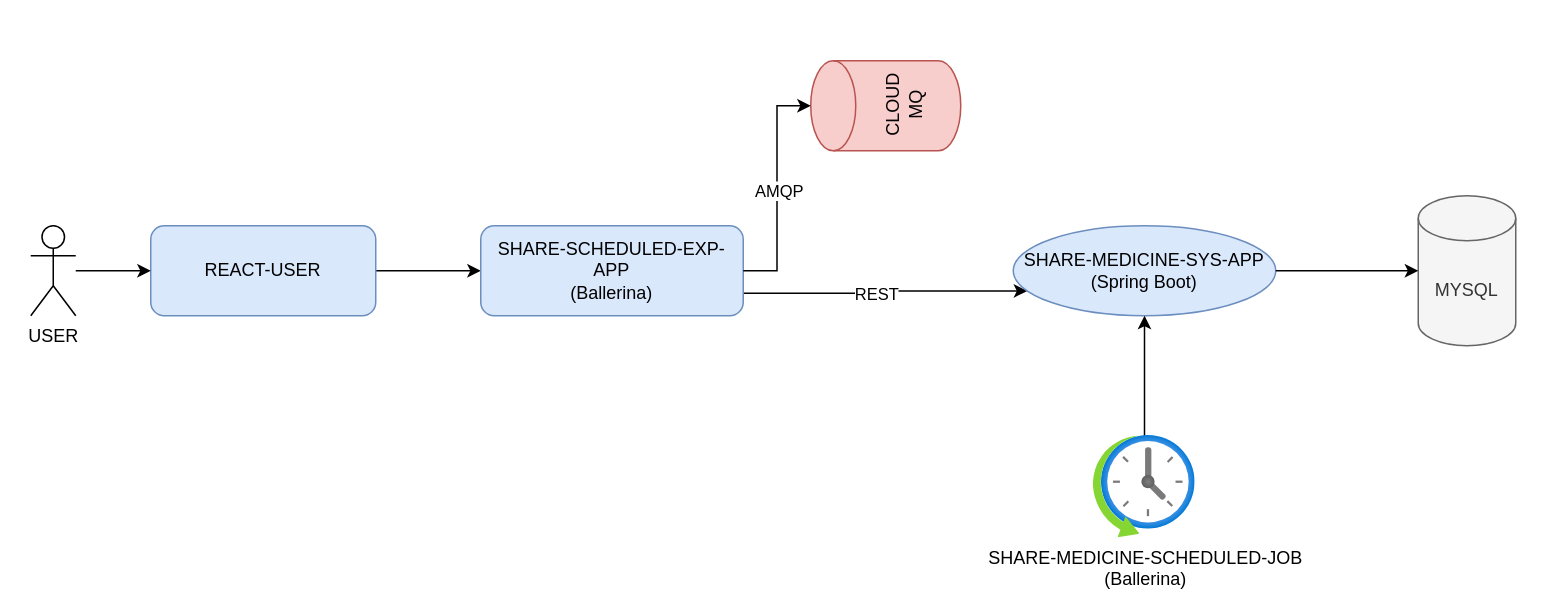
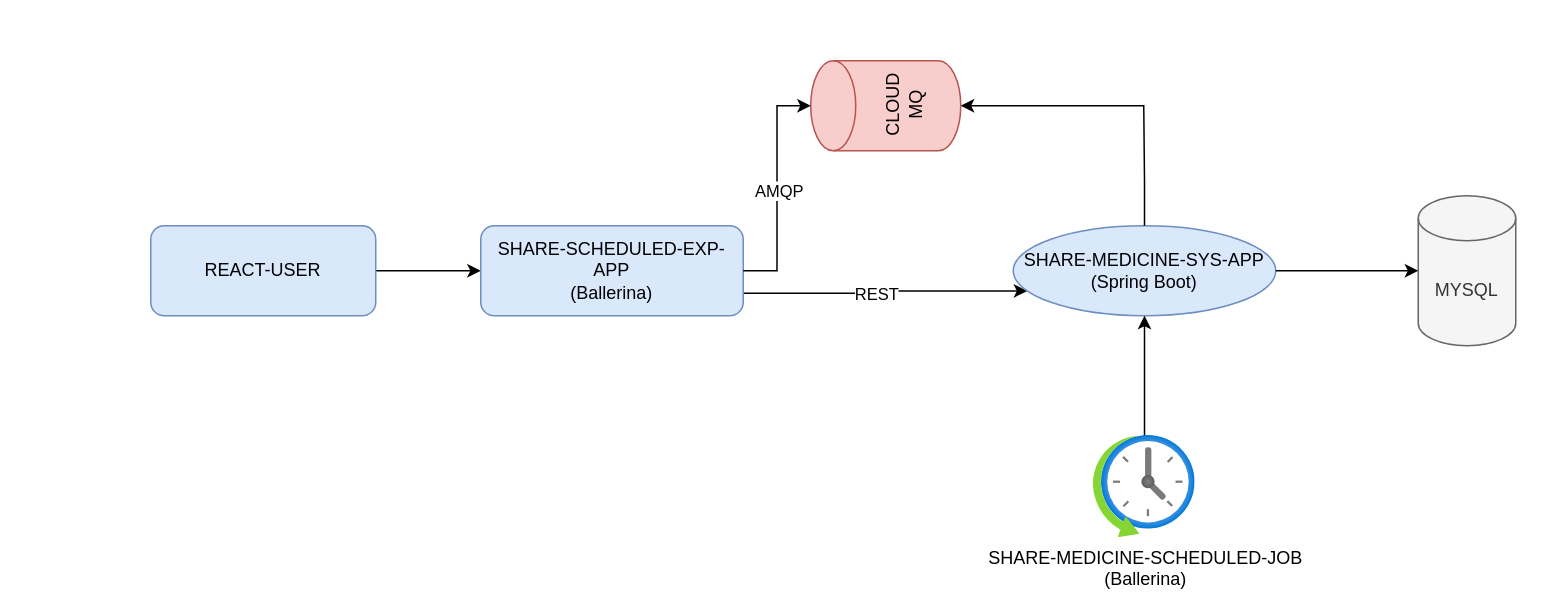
+ <mxCell id="17" style="edgeStyle=orthogonalEdgeStyle;rounded=0;orthogonalLoop=1;jettySize=auto;html=1;entryX=0.5;entryY=1;entryDx=0;entryDy=0;entryPerimeter=0;" edge="1" parent="1" source="7" target="10"><mxGeometry relative="1" as="geometry"><Array as="points"><mxPoint x="762" y="120" /><mxPoint x="762" y="70" /></Array></mxGeometry></mxCell>
- <mxCell id="16" value="USER" style="shape=umlActor;verticalLabelPosition=bottom;verticalAlign=top;html=1;outlineConnect=0;" vertex="1" parent="1"><mxGeometry x="20" y="150" width="30" height="60" as="geometry" /></mxCell>
- <mxCell id="15" style="edgeStyle=orthogonalEdgeStyle;rounded=0;orthogonalLoop=1;jettySize=auto;html=1;" edge="1" parent="1" source="16" target="3"><mxGeometry relative="1" as="geometry" /></mxCell>
